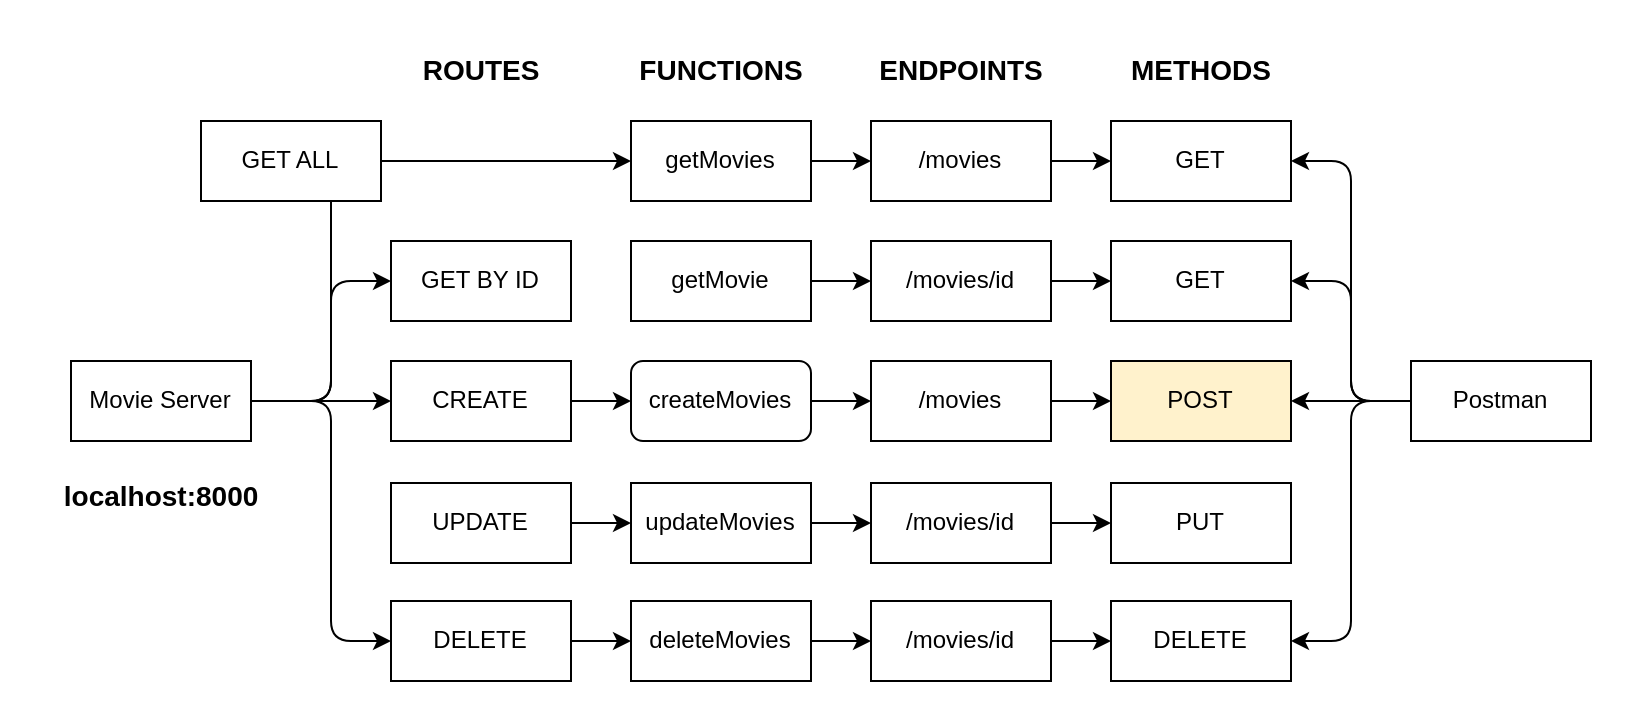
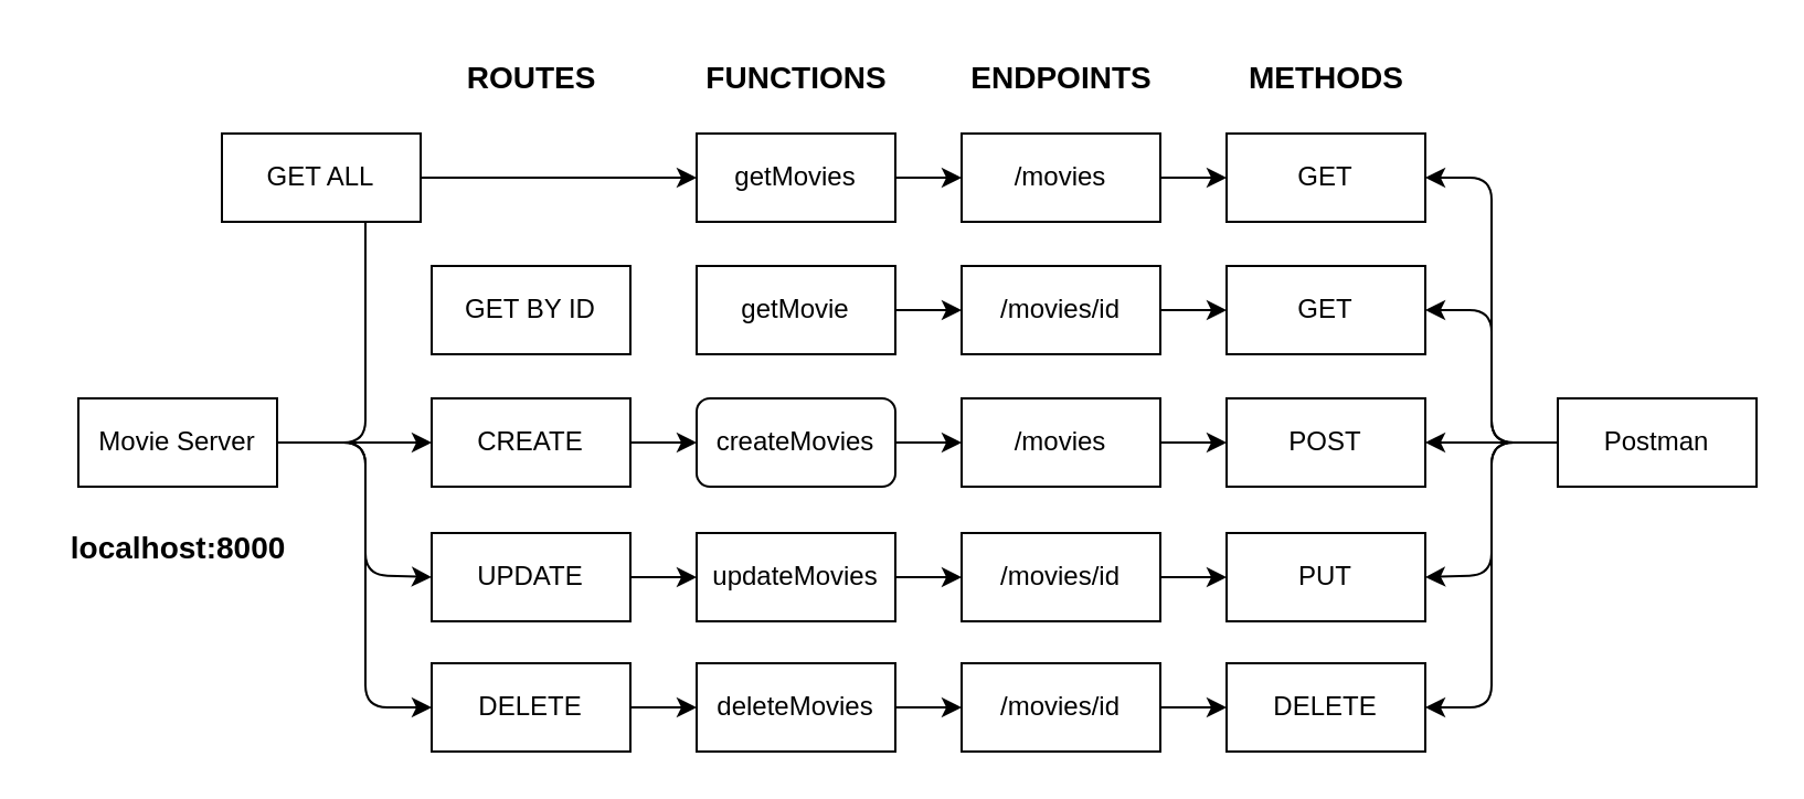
- <mxCell id="4" style="edgeStyle=none;html=1;exitX=1;exitY=0.5;exitDx=0;exitDy=0;entryX=0;entryY=0.5;entryDx=0;entryDy=0;" edge="1" parent="1" source="7" target="16"><mxGeometry relative="1" as="geometry"><Array as="points"><mxPoint x="165" y="200" /><mxPoint x="165" y="140" /></Array></mxGeometry></mxCell>
- <mxCell id="41" value="POST" style="rounded=0;whiteSpace=wrap;html=1;fillColor=#fff2cc;" vertex="1" parent="1"><mxGeometry x="555" y="180" width="90" height="40" as="geometry" /></mxCell>
+ <mxCell id="41" value="POST" style="rounded=0;whiteSpace=wrap;html=1;" vertex="1" parent="1"><mxGeometry x="555" y="180" width="90" height="40" as="geometry" /></mxCell>
+ <mxCell id="3" style="edgeStyle=none;html=1;exitX=1;exitY=0.5;exitDx=0;exitDy=0;entryX=0;entryY=0.5;entryDx=0;entryDy=0;" edge="1" parent="1" source="7" target="15"><mxGeometry relative="1" as="geometry"><Array as="points"><mxPoint x="165" y="200" /><mxPoint x="165" y="260" /></Array></mxGeometry></mxCell>
+ <mxCell id="51" style="edgeStyle=none;html=1;exitX=0;exitY=0.5;exitDx=0;exitDy=0;entryX=1;entryY=0.5;entryDx=0;entryDy=0;fontSize=14;" edge="1" parent="1" source="53" target="44"><mxGeometry relative="1" as="geometry"><Array as="points"><mxPoint x="675" y="200" /><mxPoint x="675" y="260" /></Array></mxGeometry></mxCell>
